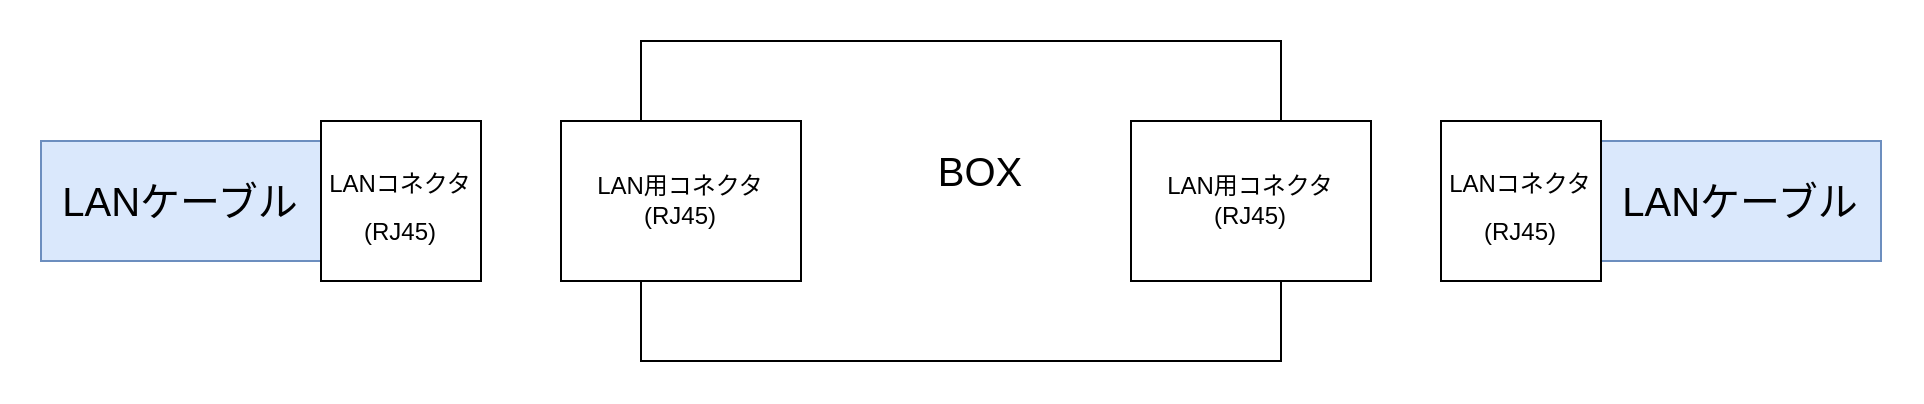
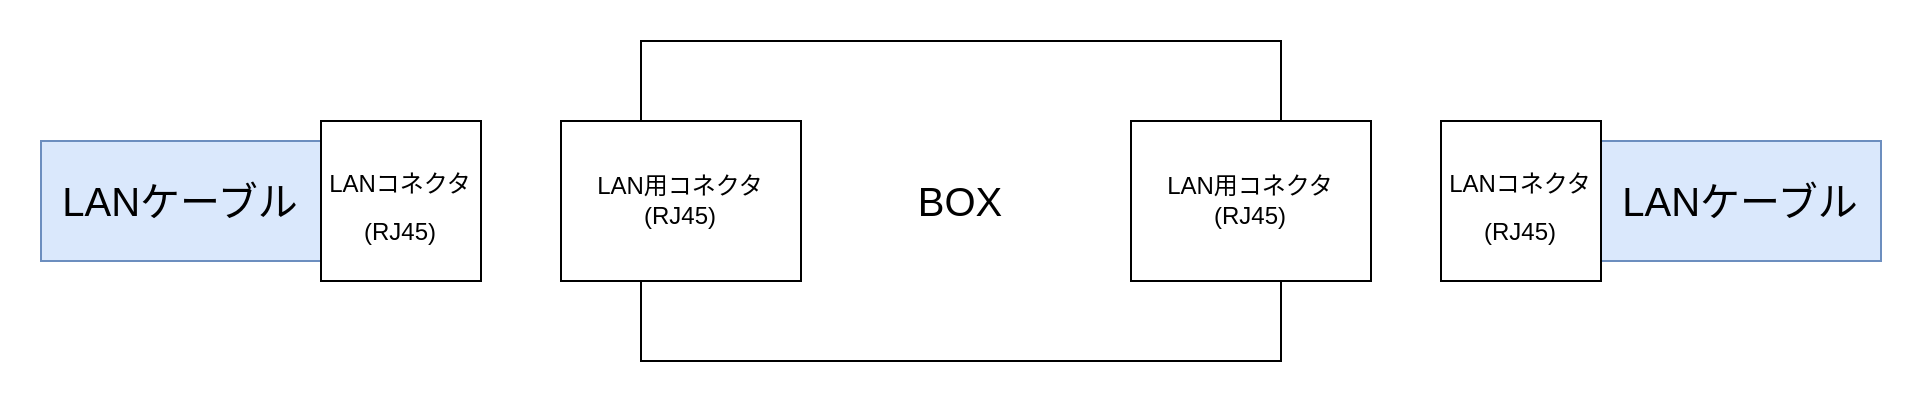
- <mxCell id="4" value="BOX" style="rounded=0;whiteSpace=wrap;html=1;fontSize=20;fillColor=none;strokeColor=none;" vertex="1" parent="1"><mxGeometry x="430" y="55" width="120" height="60" as="geometry" /></mxCell>
+ <mxCell id="4" value="BOX" style="rounded=0;whiteSpace=wrap;html=1;fontSize=20;fillColor=none;strokeColor=none;" vertex="1" parent="1"><mxGeometry x="420" y="70" width="120" height="60" as="geometry" /></mxCell>
